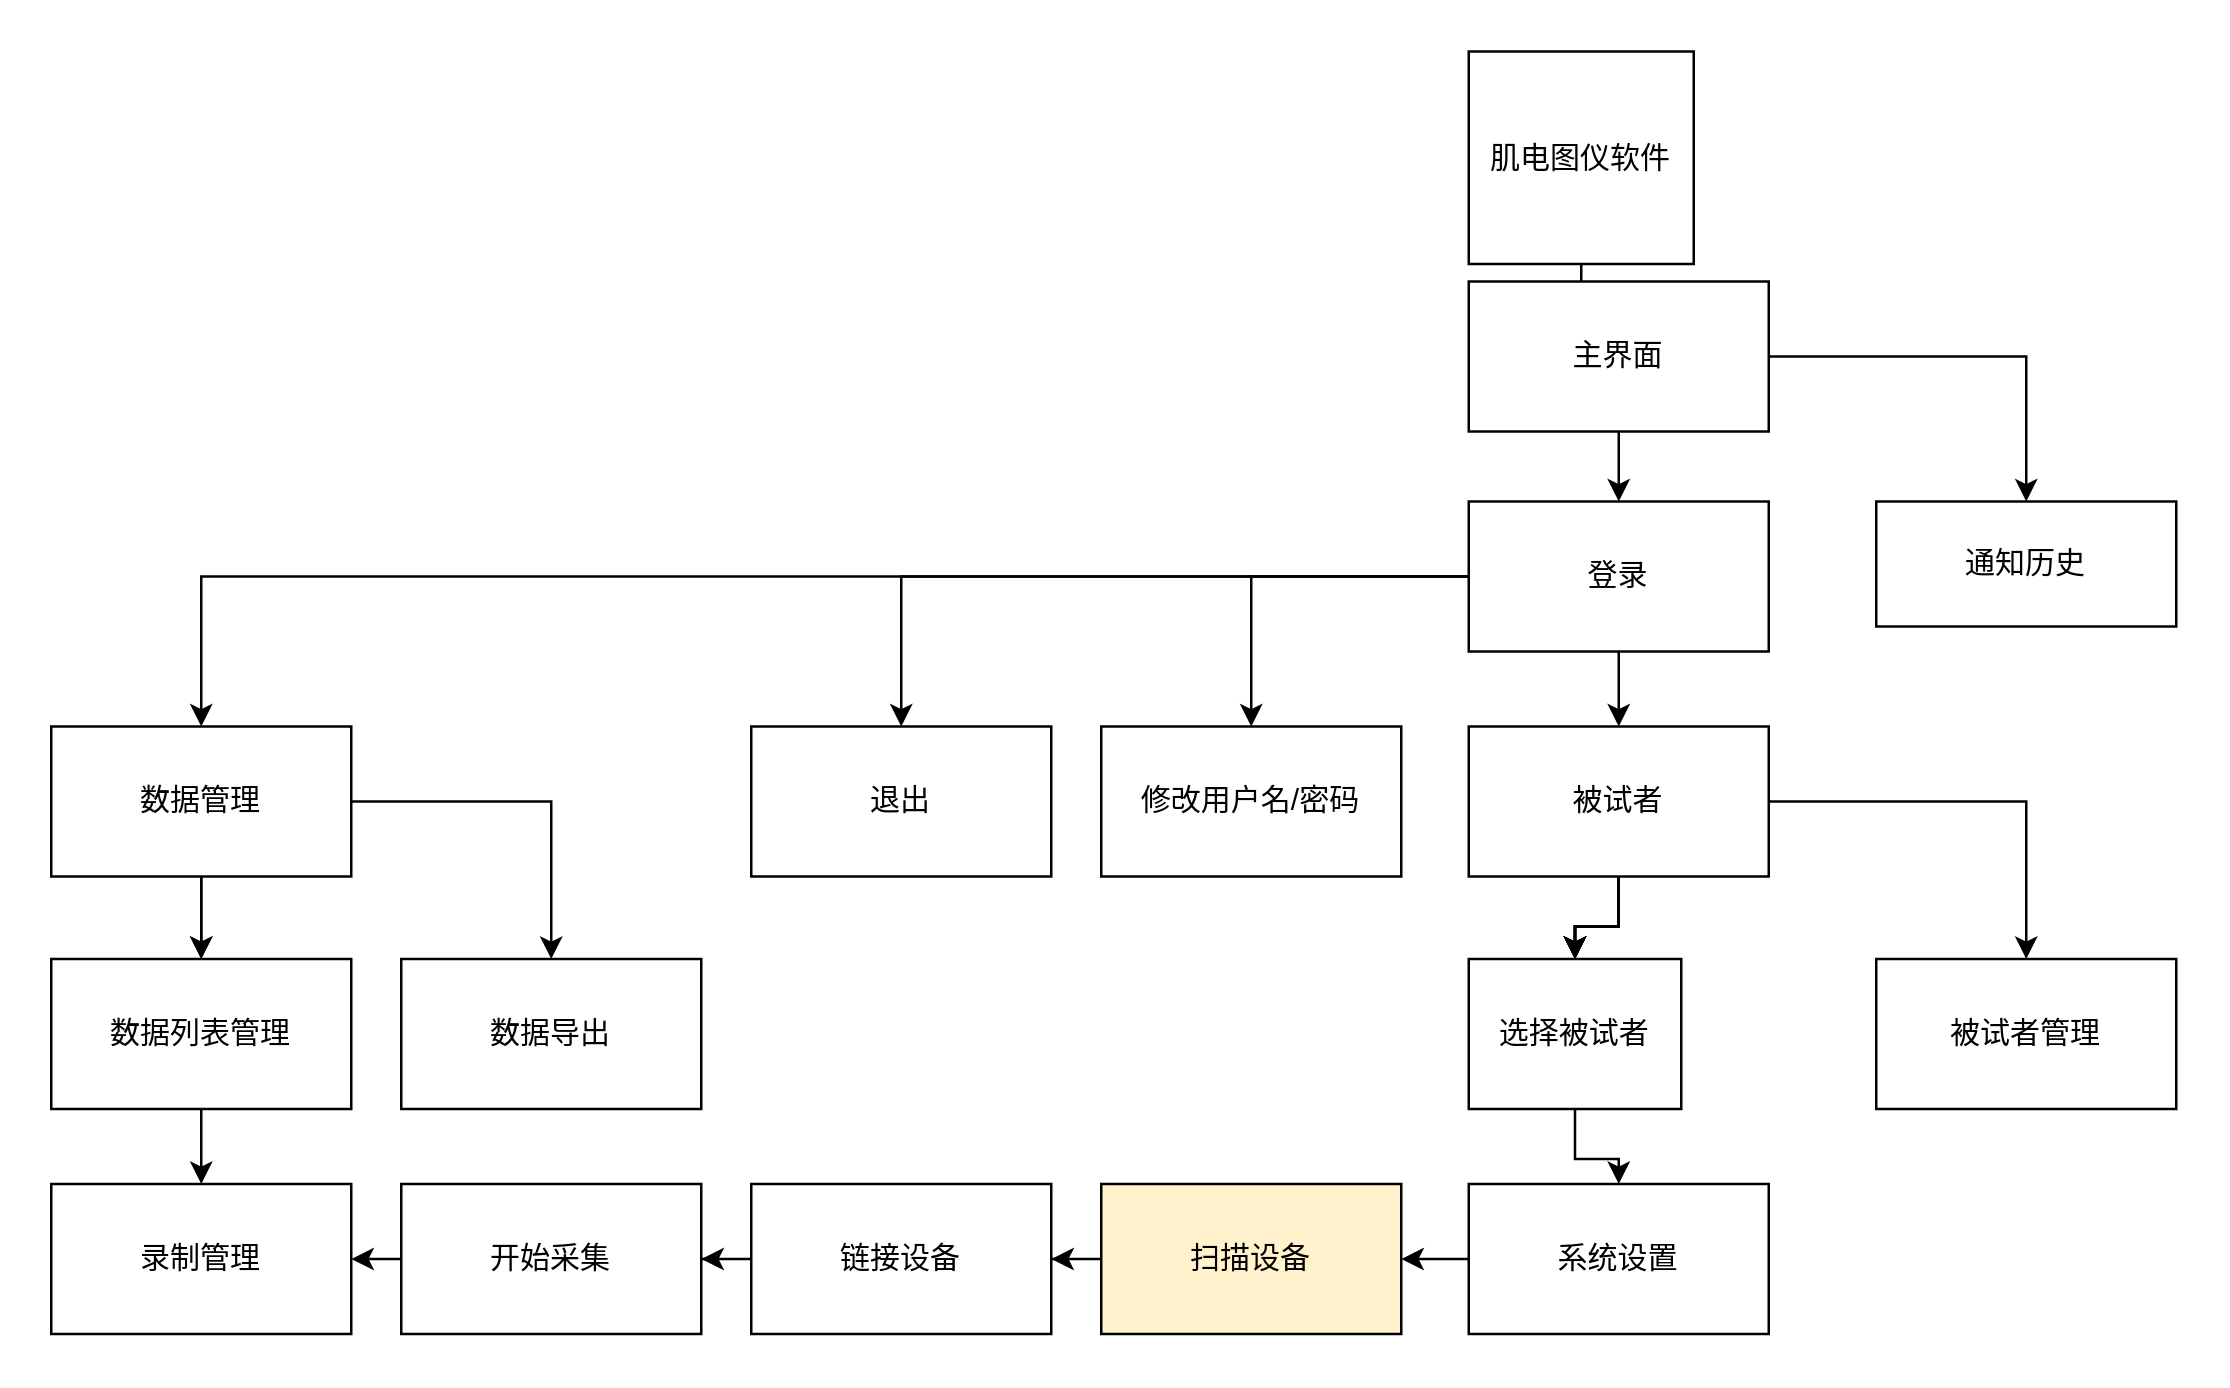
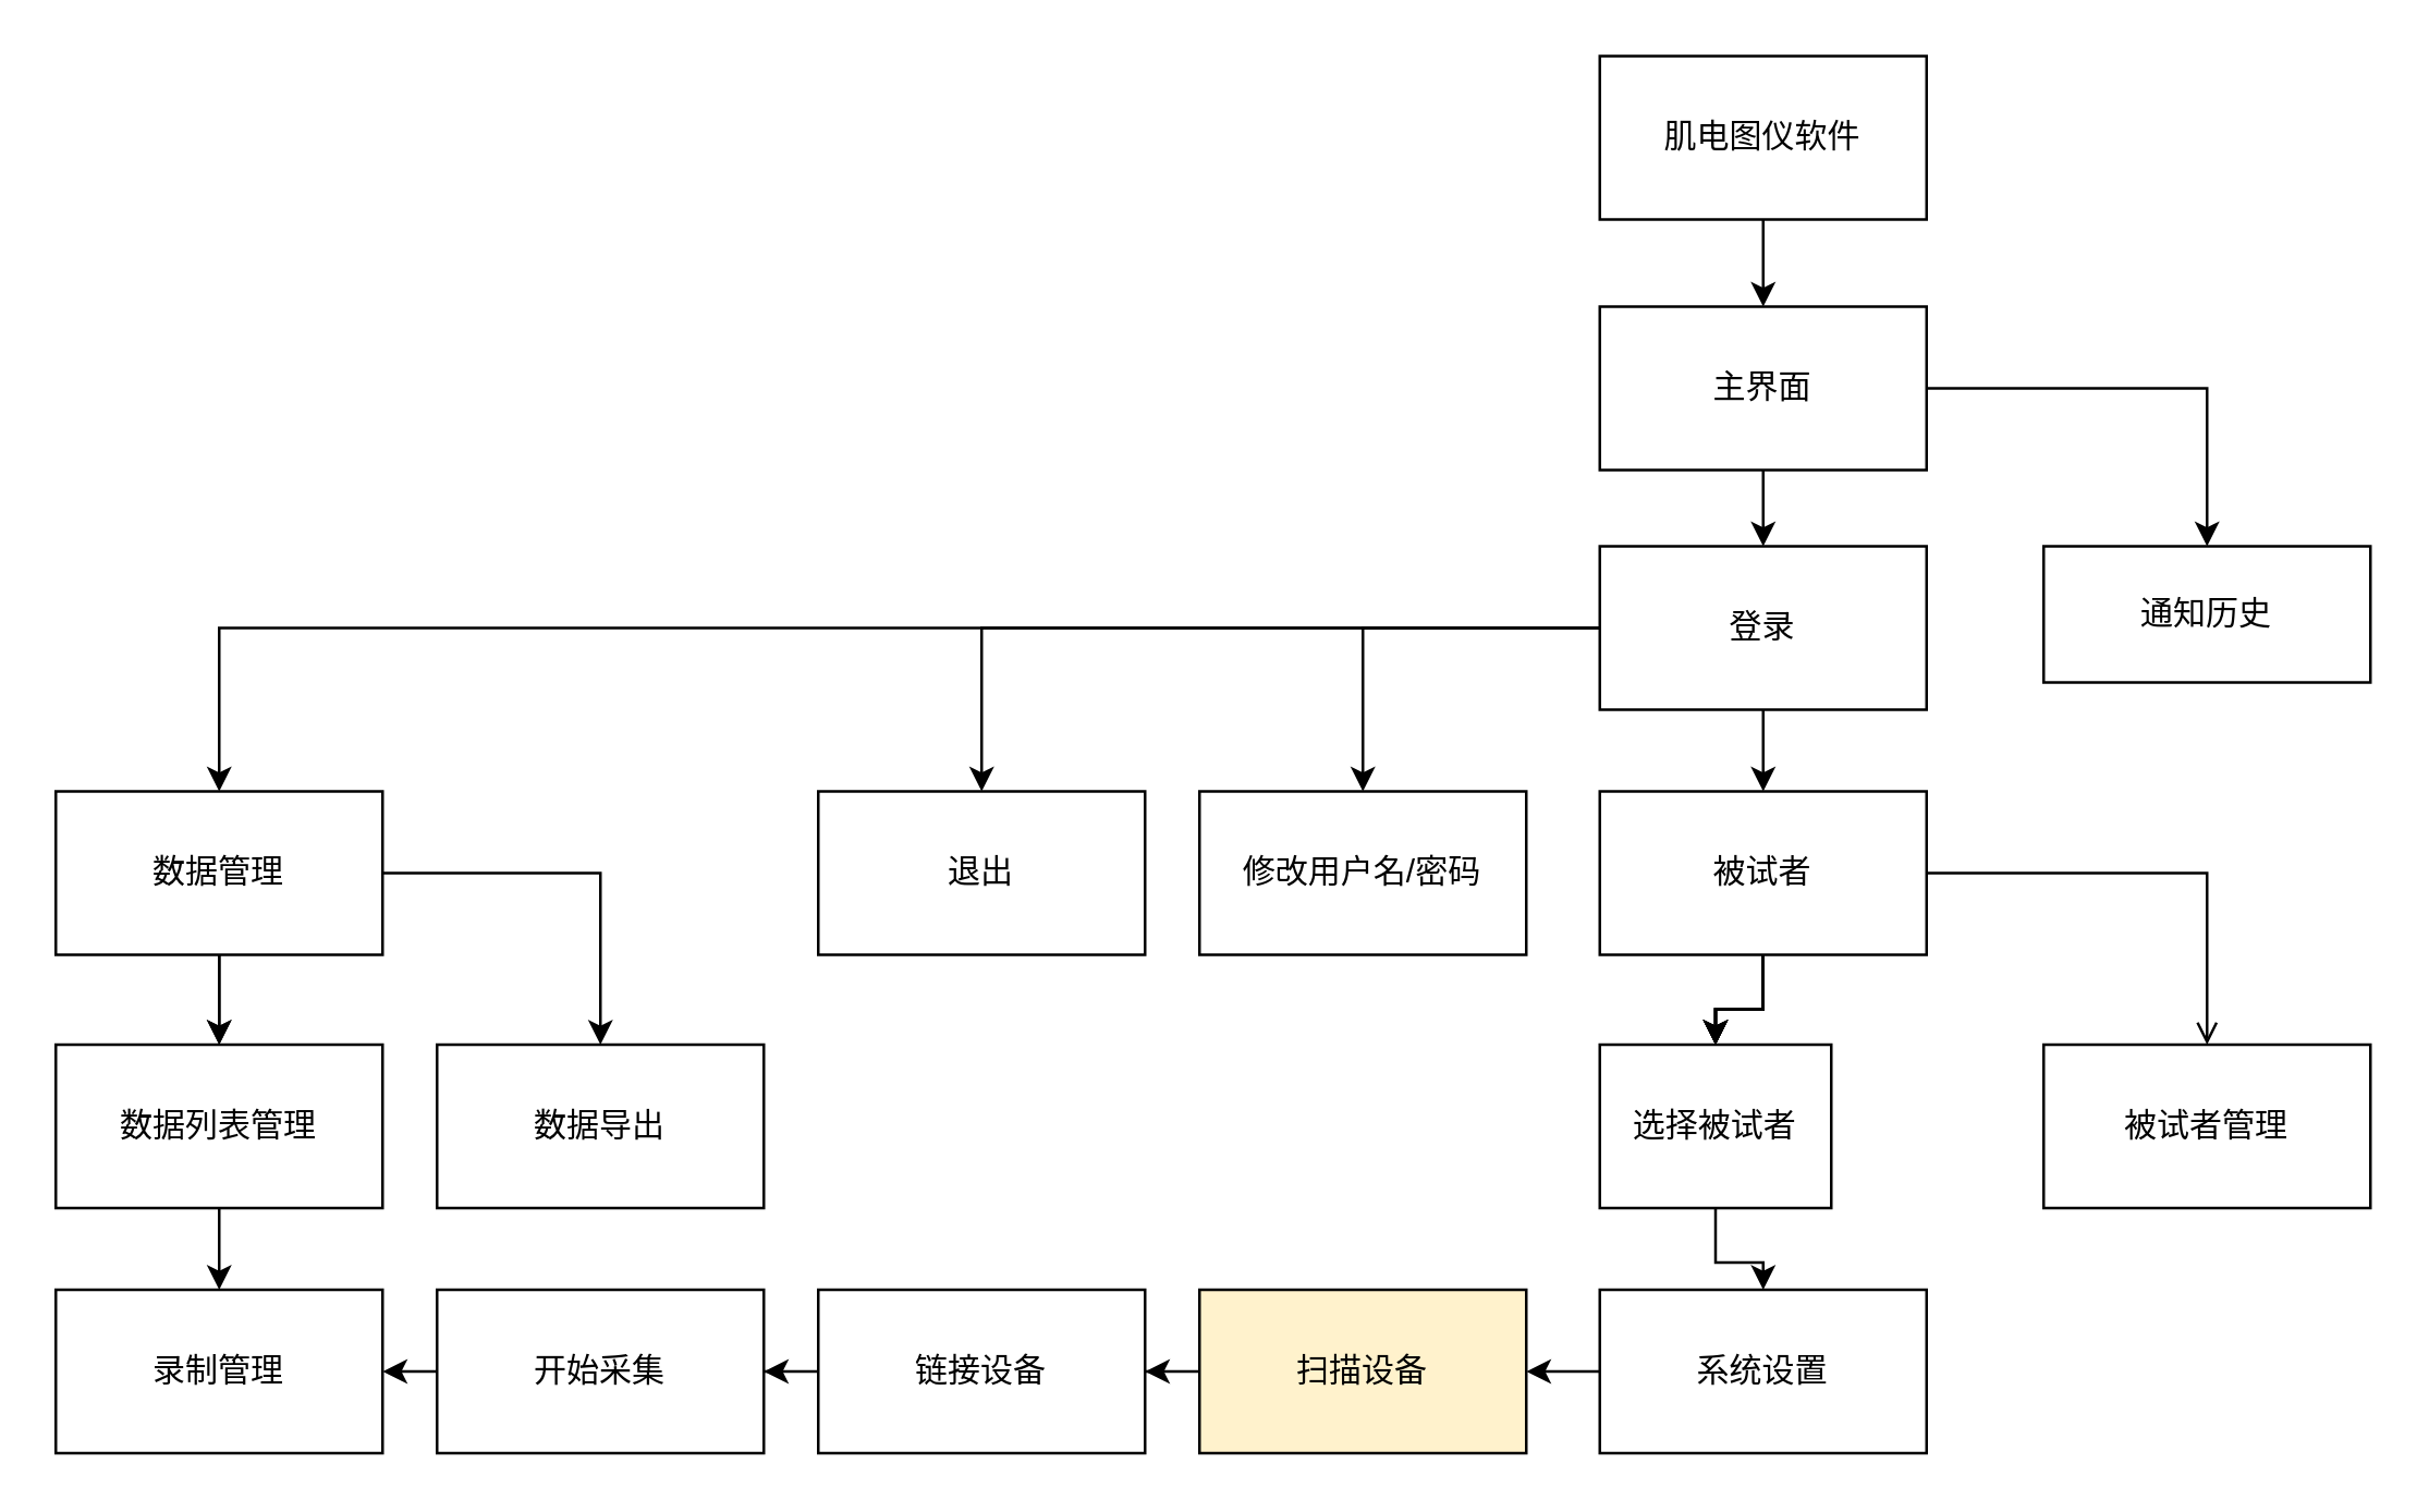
- <mxCell id="3" value="肌电图仪软件" style="rounded=0;whiteSpace=wrap;html=1;" parent="1" vertex="1"><mxGeometry x="587" y="20" width="90" height="85" as="geometry" /></mxCell>
+ <mxCell id="3" value="肌电图仪软件" style="rounded=0;whiteSpace=wrap;html=1;" parent="1" vertex="1"><mxGeometry x="587" y="20" width="120" height="60" as="geometry" /></mxCell>
- <mxCell id="19" style="edgeStyle=orthogonalEdgeStyle;rounded=0;orthogonalLoop=1;jettySize=auto;html=1;" edge="1" parent="1" source="20" target="31"><mxGeometry relative="1" as="geometry"><mxPoint x="830" y="600" as="targetPoint" /></mxGeometry></mxCell>
+ <mxCell id="19" style="edgeStyle=orthogonalEdgeStyle;rounded=0;orthogonalLoop=1;jettySize=auto;html=1;endArrow=open;" edge="1" parent="1" source="20" target="31"><mxGeometry relative="1" as="geometry"><mxPoint x="830" y="600" as="targetPoint" /></mxGeometry></mxCell>
